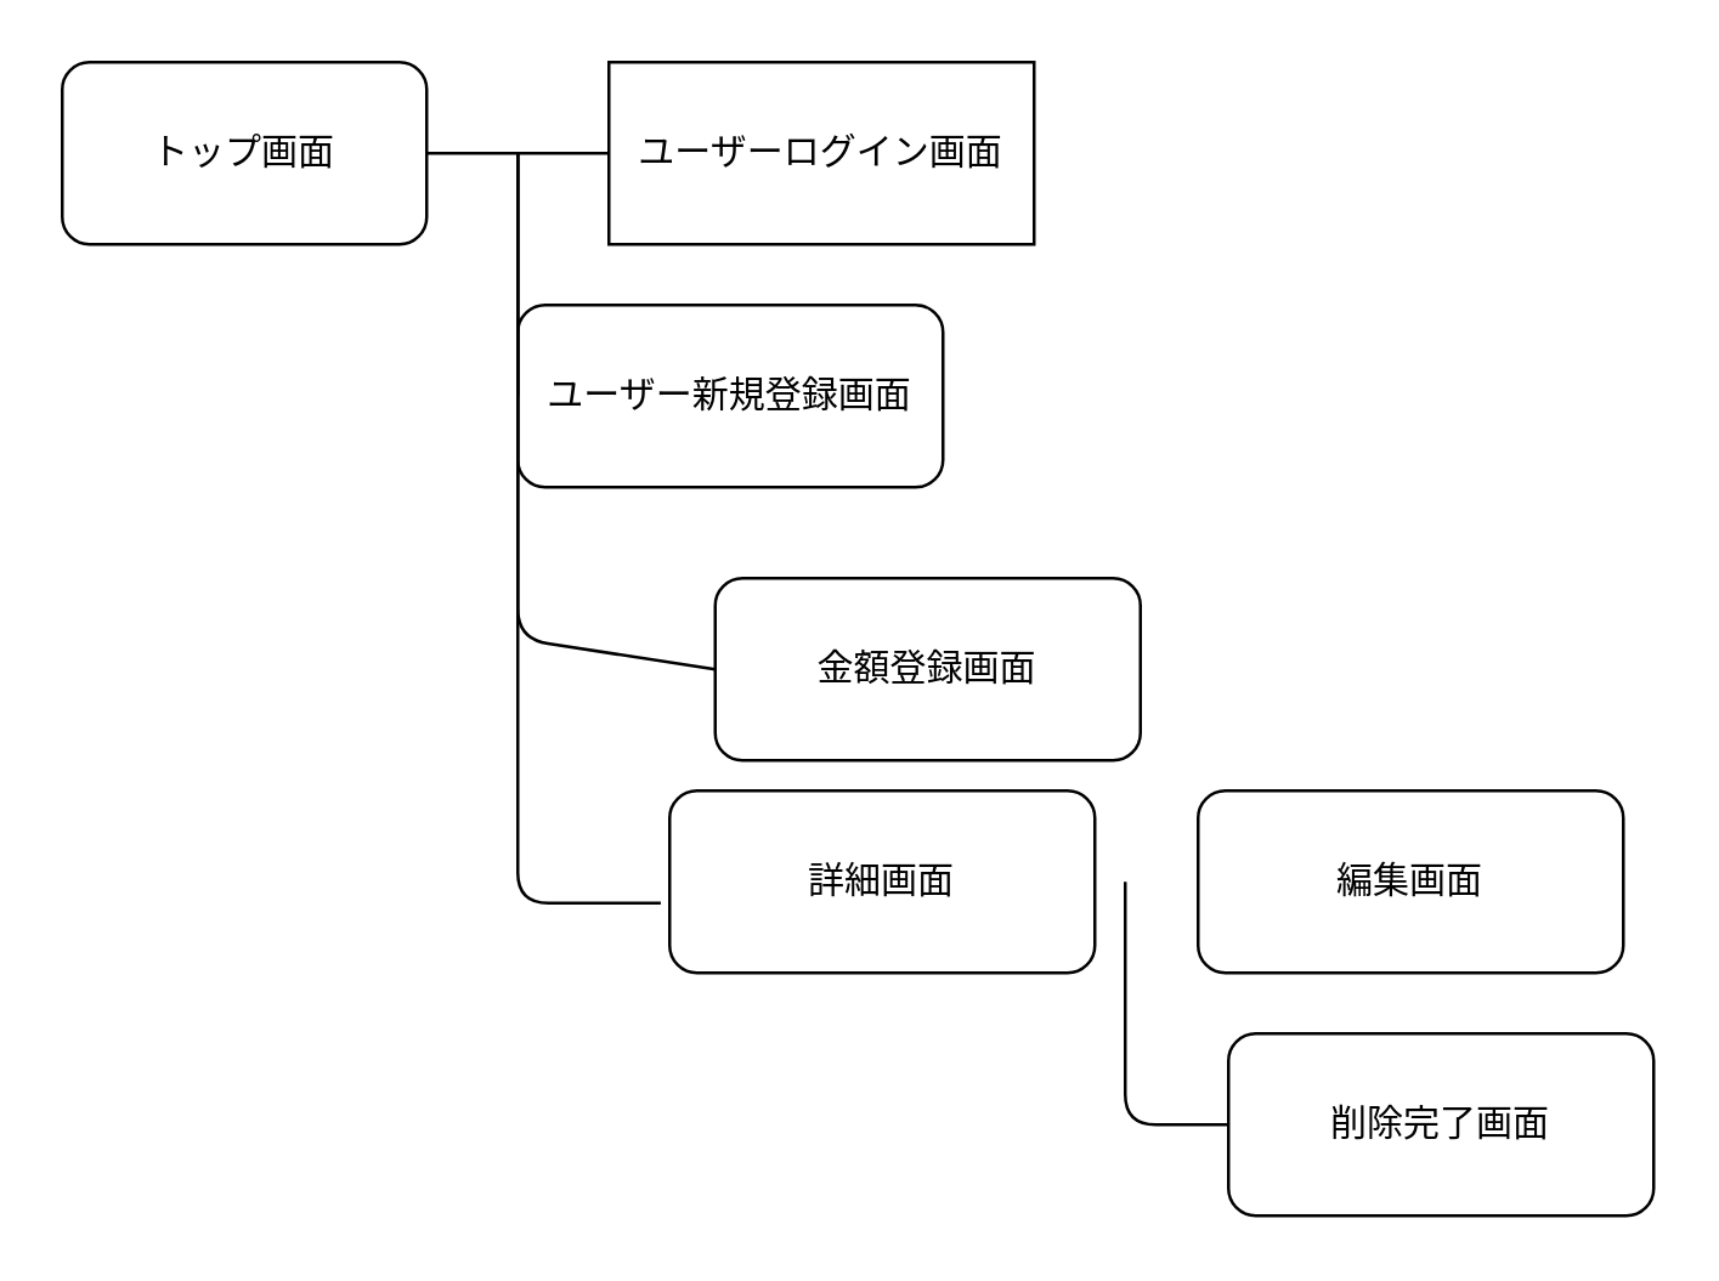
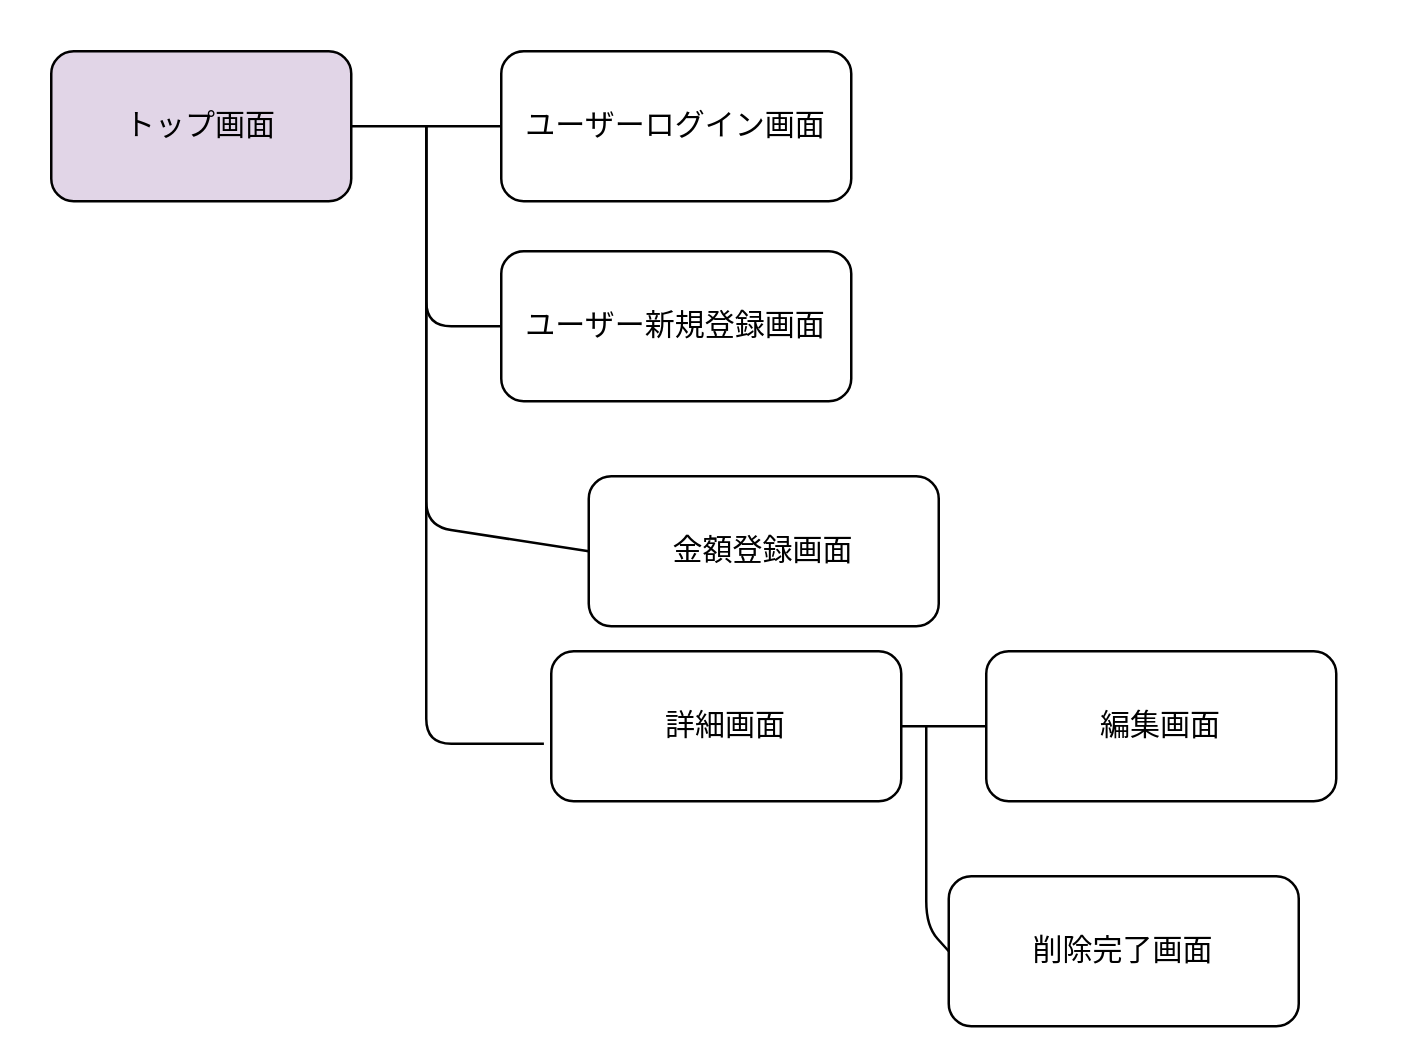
- <mxCell id="2" value="トップ画面" style="rounded=1;whiteSpace=wrap;html=1;" vertex="1" parent="1"><mxGeometry x="20" y="20" width="120" height="60" as="geometry" /></mxCell>
+ <mxCell id="2" value="トップ画面" style="rounded=1;whiteSpace=wrap;html=1;fillColor=#e1d5e7;" vertex="1" parent="1"><mxGeometry x="20" y="20" width="120" height="60" as="geometry" /></mxCell>
- <mxCell id="3" value="ユーザーログイン画面" style="whiteSpace=wrap;html=1;rounded=0;" vertex="1" parent="1"><mxGeometry x="200" y="20" width="140" height="60" as="geometry" /></mxCell>
+ <mxCell id="3" value="ユーザーログイン画面" style="rounded=1;whiteSpace=wrap;html=1;" vertex="1" parent="1"><mxGeometry x="200" y="20" width="140" height="60" as="geometry" /></mxCell>
- <mxCell id="4" value="ユーザー新規登録画面" style="rounded=1;whiteSpace=wrap;html=1;" vertex="1" parent="1"><mxGeometry x="170" y="100" width="140" height="60" as="geometry" /></mxCell>
+ <mxCell id="4" value="ユーザー新規登録画面" style="rounded=1;whiteSpace=wrap;html=1;" vertex="1" parent="1"><mxGeometry x="200" y="100" width="140" height="60" as="geometry" /></mxCell>
+ <mxCell id="13" value="" style="endArrow=none;html=1;entryX=0;entryY=0.5;entryDx=0;entryDy=0;exitX=1;exitY=0.5;exitDx=0;exitDy=0;" edge="1" parent="1" source="6" target="7"><mxGeometry width="50" height="50" relative="1" as="geometry"><mxPoint x="340" y="289.5" as="sourcePoint" /><mxPoint x="400" y="290" as="targetPoint" /><Array as="points"><mxPoint x="370" y="290" /></Array></mxGeometry></mxCell>
- <mxCell id="8" value="削除完了画面" style="rounded=1;whiteSpace=wrap;html=1;" vertex="1" parent="1"><mxGeometry x="404" y="340" width="140" height="60" as="geometry" /></mxCell>
+ <mxCell id="8" value="削除完了画面" style="rounded=1;whiteSpace=wrap;html=1;" vertex="1" parent="1"><mxGeometry x="379" y="350" width="140" height="60" as="geometry" /></mxCell>
